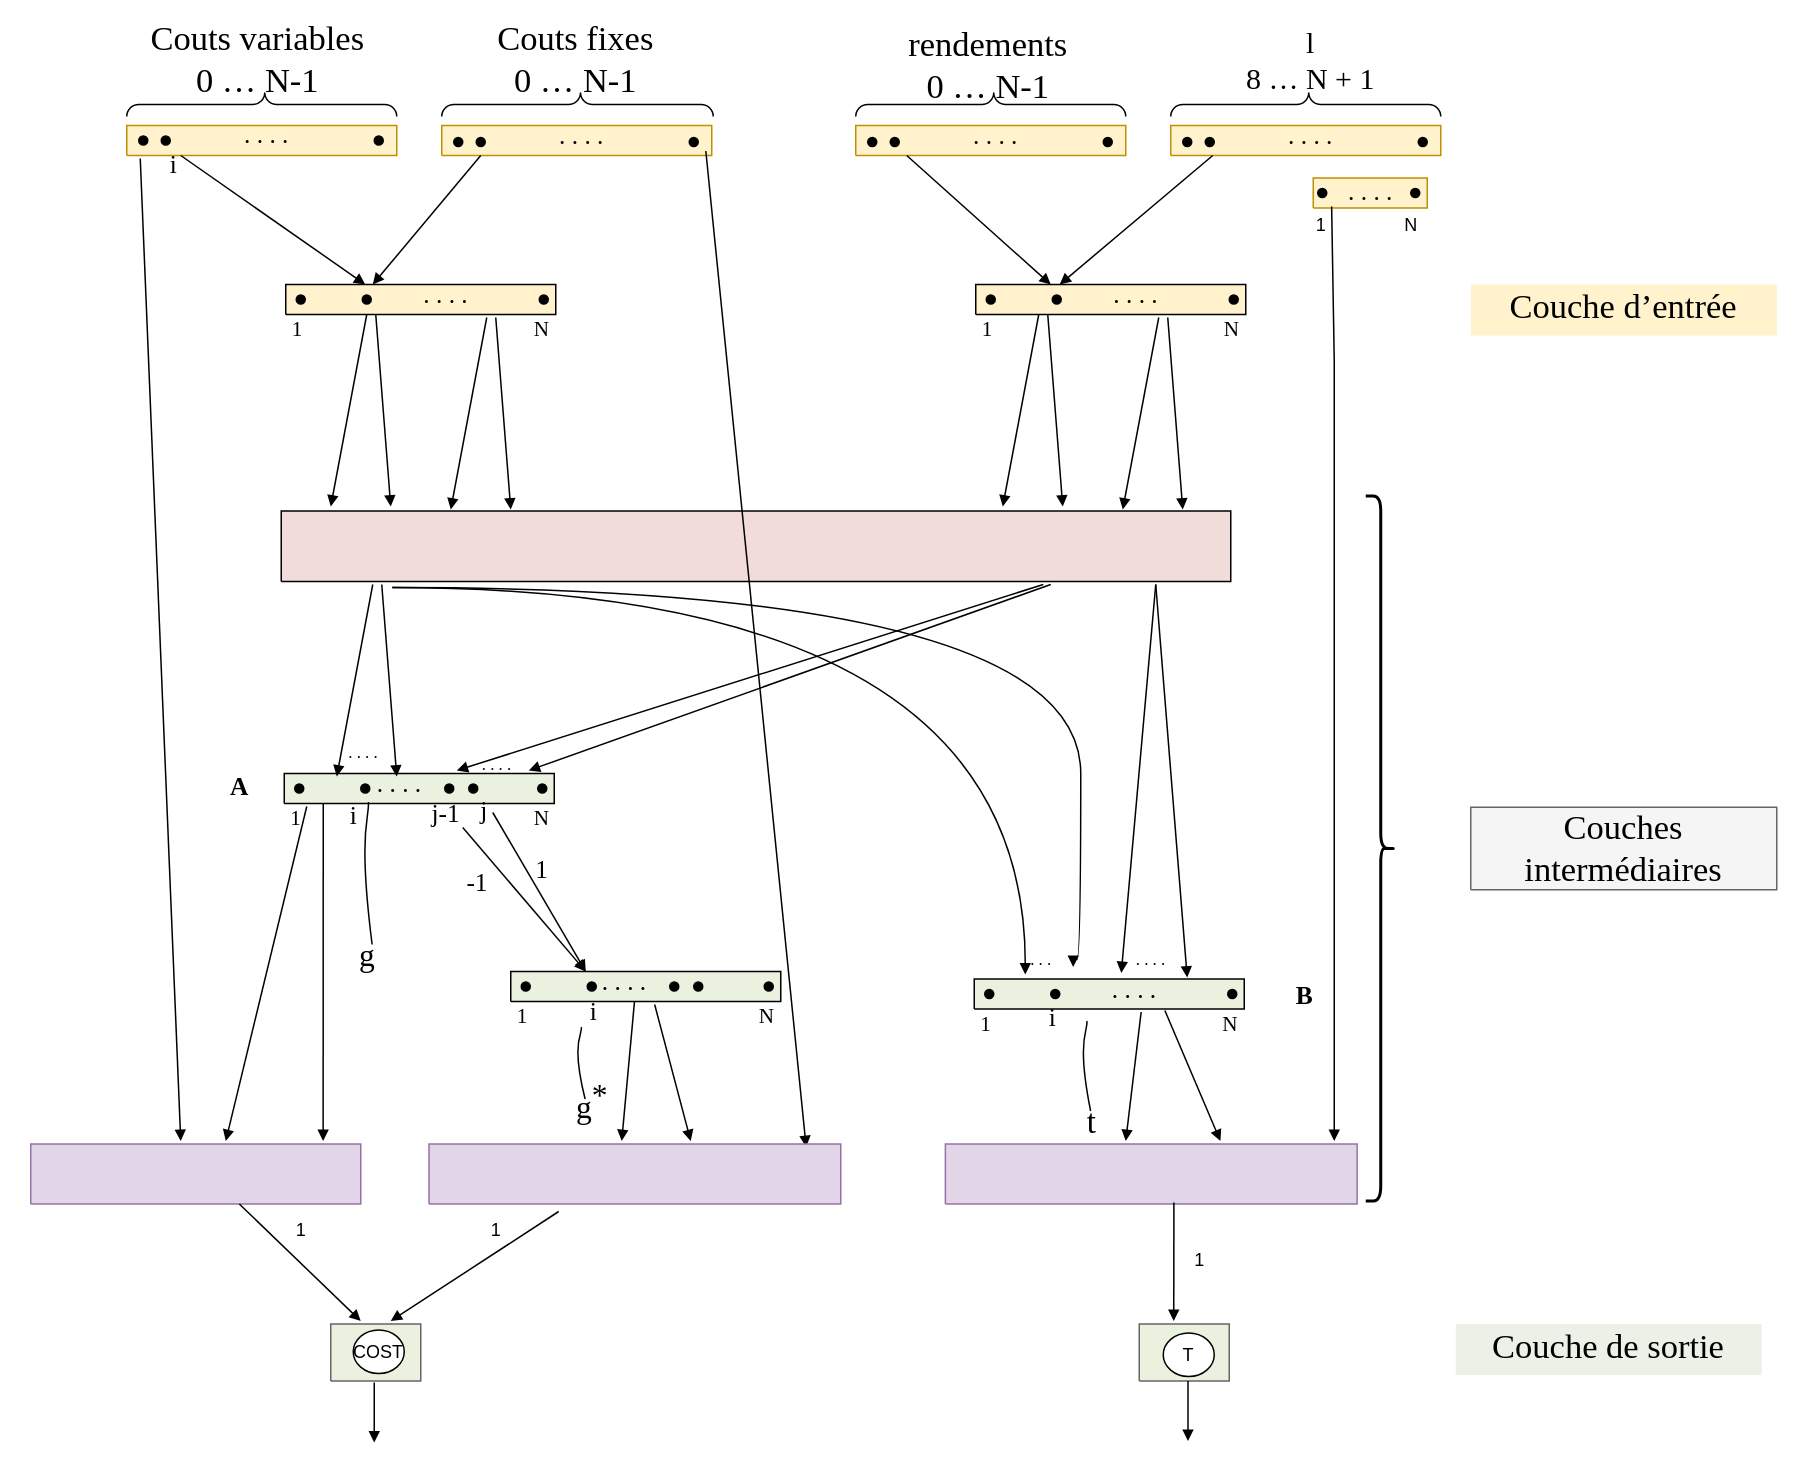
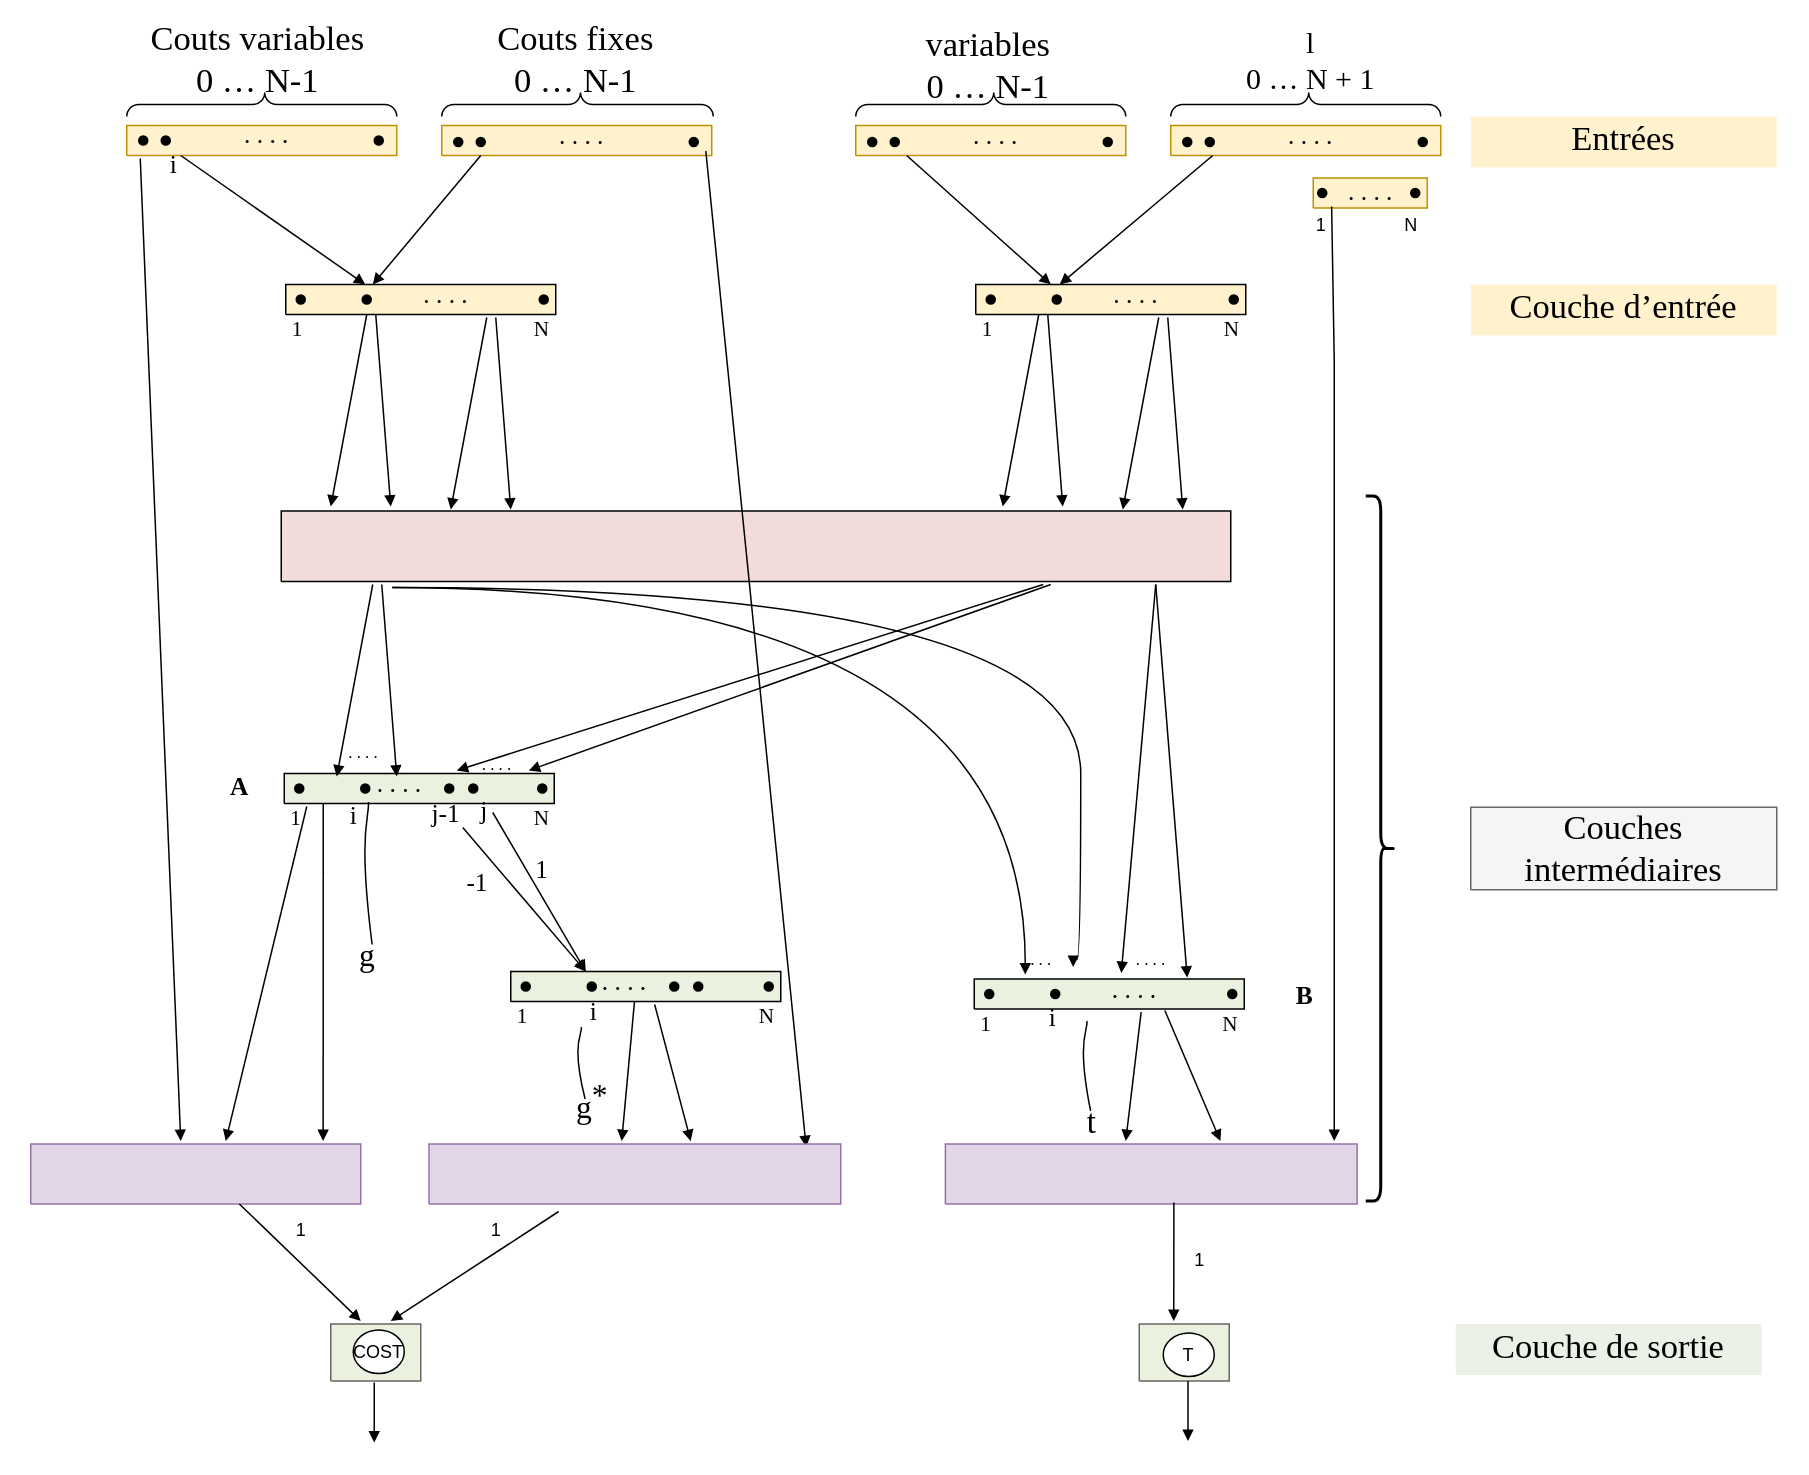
- <mxCell id="18" value="&lt;div style=&quot;font-size: 20px;&quot;&gt;&lt;font style=&quot;font-family: Symbol; color: rgb(0, 0, 0); direction: ltr; letter-spacing: 0px; line-height: 120%; opacity: 1; font-size: 20px;&quot;&gt;l&lt;/font&gt;&lt;font style=&quot;font-size: 20px; font-family: Themed; color: rgb(0, 0, 0); direction: ltr; letter-spacing: 0px; line-height: 120%; opacity: 1;&quot;&gt;&lt;br&gt;8 … N + 1&lt;br&gt;&lt;/font&gt;&lt;/div&gt;" style="verticalAlign=middle;align=center;vsdxID=19;fillColor=none;gradientColor=none;shape=stencil(nZBLDoAgDERP0z3SIyjew0SURgSD+Lu9kMZoXLhwN9O+tukAlrNpJg1SzDH4QW/URgNYgZTkjA4UkwJUgGXng+6DX1zLfmoymdXo17xh5zmRJ6Q42BWCfc2oJfdAr+Yv+AP9Cb7OJ3H/2JG1HNGz/84klThPVCc=);strokeColor=none;labelBackgroundColor=none;rounded=0;html=1;whiteSpace=wrap;" parent="1" vertex="1"><mxGeometry x="828" y="29" width="91" height="20" as="geometry" /></mxCell>
+ <mxCell id="18" value="&lt;div style=&quot;font-size: 20px;&quot;&gt;&lt;font style=&quot;font-family: Symbol; color: rgb(0, 0, 0); direction: ltr; letter-spacing: 0px; line-height: 120%; opacity: 1; font-size: 20px;&quot;&gt;l&lt;/font&gt;&lt;font style=&quot;font-size: 20px; font-family: Themed; color: rgb(0, 0, 0); direction: ltr; letter-spacing: 0px; line-height: 120%; opacity: 1;&quot;&gt;&lt;br&gt;0 … N + 1&lt;br&gt;&lt;/font&gt;&lt;/div&gt;" style="verticalAlign=middle;align=center;vsdxID=19;fillColor=none;gradientColor=none;shape=stencil(nZBLDoAgDERP0z3SIyjew0SURgSD+Lu9kMZoXLhwN9O+tukAlrNpJg1SzDH4QW/URgNYgZTkjA4UkwJUgGXng+6DX1zLfmoymdXo17xh5zmRJ6Q42BWCfc2oJfdAr+Yv+AP9Cb7OJ3H/2JG1HNGz/84klThPVCc=);strokeColor=none;labelBackgroundColor=none;rounded=0;html=1;whiteSpace=wrap;" parent="1" vertex="1"><mxGeometry x="828" y="29" width="91" height="20" as="geometry" /></mxCell>
- <mxCell id="17" value="&lt;div style=&quot;font-size: 23px;&quot;&gt;&lt;font style=&quot;font-family: calibri; color: rgb(0, 0, 0); direction: ltr; letter-spacing: 0px; line-height: 120%; opacity: 1; font-size: 23px;&quot;&gt;rendements&lt;/font&gt;&lt;font style=&quot;font-size: 23px; font-family: themed; color: rgb(0, 0, 0); direction: ltr; letter-spacing: 0px; line-height: 120%; opacity: 1;&quot;&gt;&lt;br&gt;0 … N-1&lt;br&gt;&lt;/font&gt;&lt;/div&gt;" style="verticalAlign=middle;align=center;vsdxID=18;fillColor=none;gradientColor=none;shape=stencil(nZBLDoAgDERP0z3SIyjew0SURgSD+Lu9kMZoXLhwN9O+tukAlrNpJg1SzDH4QW/URgNYgZTkjA4UkwJUgGXng+6DX1zLfmoymdXo17xh5zmRJ6Q42BWCfc2oJfdAr+Yv+AP9Cb7OJ3H/2JG1HNGz/84klThPVCc=);strokeColor=none;labelBackgroundColor=none;rounded=0;html=1;whiteSpace=wrap;" parent="1" vertex="1"><mxGeometry x="577" y="33" width="163" height="20" as="geometry" /></mxCell>
+ <mxCell id="17" value="&lt;div style=&quot;font-size: 23px;&quot;&gt;&lt;font style=&quot;font-family: calibri; color: rgb(0, 0, 0); direction: ltr; letter-spacing: 0px; line-height: 120%; opacity: 1; font-size: 23px;&quot;&gt;variables&lt;/font&gt;&lt;font style=&quot;font-size: 23px; font-family: themed; color: rgb(0, 0, 0); direction: ltr; letter-spacing: 0px; line-height: 120%; opacity: 1;&quot;&gt;&lt;br&gt;0 … N-1&lt;br&gt;&lt;/font&gt;&lt;/div&gt;" style="verticalAlign=middle;align=center;vsdxID=18;fillColor=none;gradientColor=none;shape=stencil(nZBLDoAgDERP0z3SIyjew0SURgSD+Lu9kMZoXLhwN9O+tukAlrNpJg1SzDH4QW/URgNYgZTkjA4UkwJUgGXng+6DX1zLfmoymdXo17xh5zmRJ6Q42BWCfc2oJfdAr+Yv+AP9Cb7OJ3H/2JG1HNGz/84klThPVCc=);strokeColor=none;labelBackgroundColor=none;rounded=0;html=1;whiteSpace=wrap;" parent="1" vertex="1"><mxGeometry x="577" y="33" width="163" height="20" as="geometry" /></mxCell>
+ <mxCell id="128" value="&lt;font style=&quot;font-family: calibri; color: rgb(0, 0, 0); direction: ltr; letter-spacing: 0px; line-height: 120%; opacity: 1;&quot;&gt;&lt;font style=&quot;font-size: 23px;&quot;&gt;Entrées&lt;/font&gt;&lt;br&gt;&lt;/font&gt;" style="verticalAlign=middle;align=center;vsdxID=192;fillColor=#fff2cc;gradientColor=none;shape=stencil(nZBLDoAgDERP0z3SIyjew0SURgSD+Lu9kMZoXLhwN9O+tukAlrNpJg1SzDH4QW/URgNYgZTkjA4UkwJUgGXng+6DX1zLfmoymdXo17xh5zmRJ6Q42BWCfc2oJfdAr+Yv+AP9Cb7OJ3H/2JG1HNGz/84klThPVCc=);strokeColor=none;labelBackgroundColor=none;rounded=0;html=1;whiteSpace=wrap;" parent="1" vertex="1"><mxGeometry x="980" y="77" width="204" height="34" as="geometry" /></mxCell>
